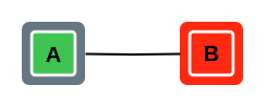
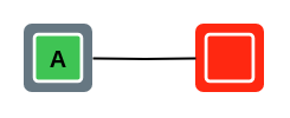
- <mxCell id="4" value="&lt;b&gt;&lt;font style=&quot;font-size: 20px&quot;&gt;B&lt;/font&gt;&lt;/b&gt;" style="text;html=1;strokeColor=none;fillColor=none;align=center;verticalAlign=middle;whiteSpace=wrap;rounded=0;" vertex="1" parent="2"><mxGeometry x="9" y="18" width="40" height="20" as="geometry" /></mxCell>
